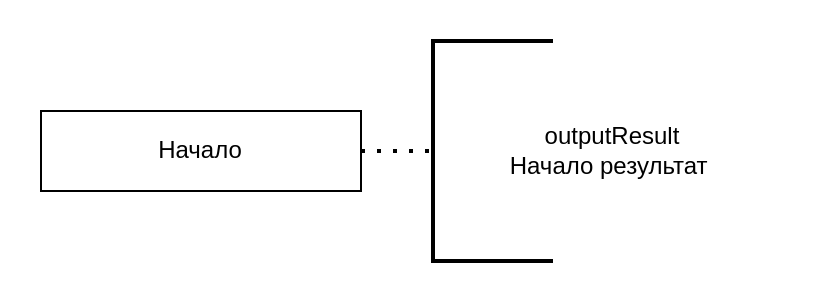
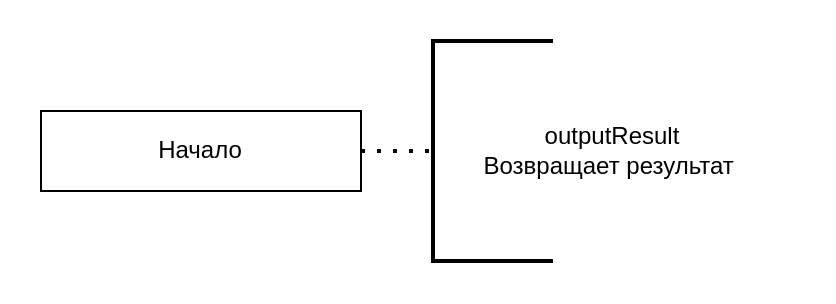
- <mxCell id="5" value="outputResult&lt;br&gt;Начало результат&amp;nbsp;" style="text;html=1;strokeColor=none;fillColor=none;align=center;verticalAlign=middle;whiteSpace=wrap;rounded=0;" vertex="1" parent="1"><mxGeometry x="216" y="45" width="180" height="60" as="geometry" /></mxCell>
+ <mxCell id="5" value="outputResult&lt;br&gt;Возвращает результат&amp;nbsp;" style="text;html=1;strokeColor=none;fillColor=none;align=center;verticalAlign=middle;whiteSpace=wrap;rounded=0;" vertex="1" parent="1"><mxGeometry x="216" y="45" width="180" height="60" as="geometry" /></mxCell>
